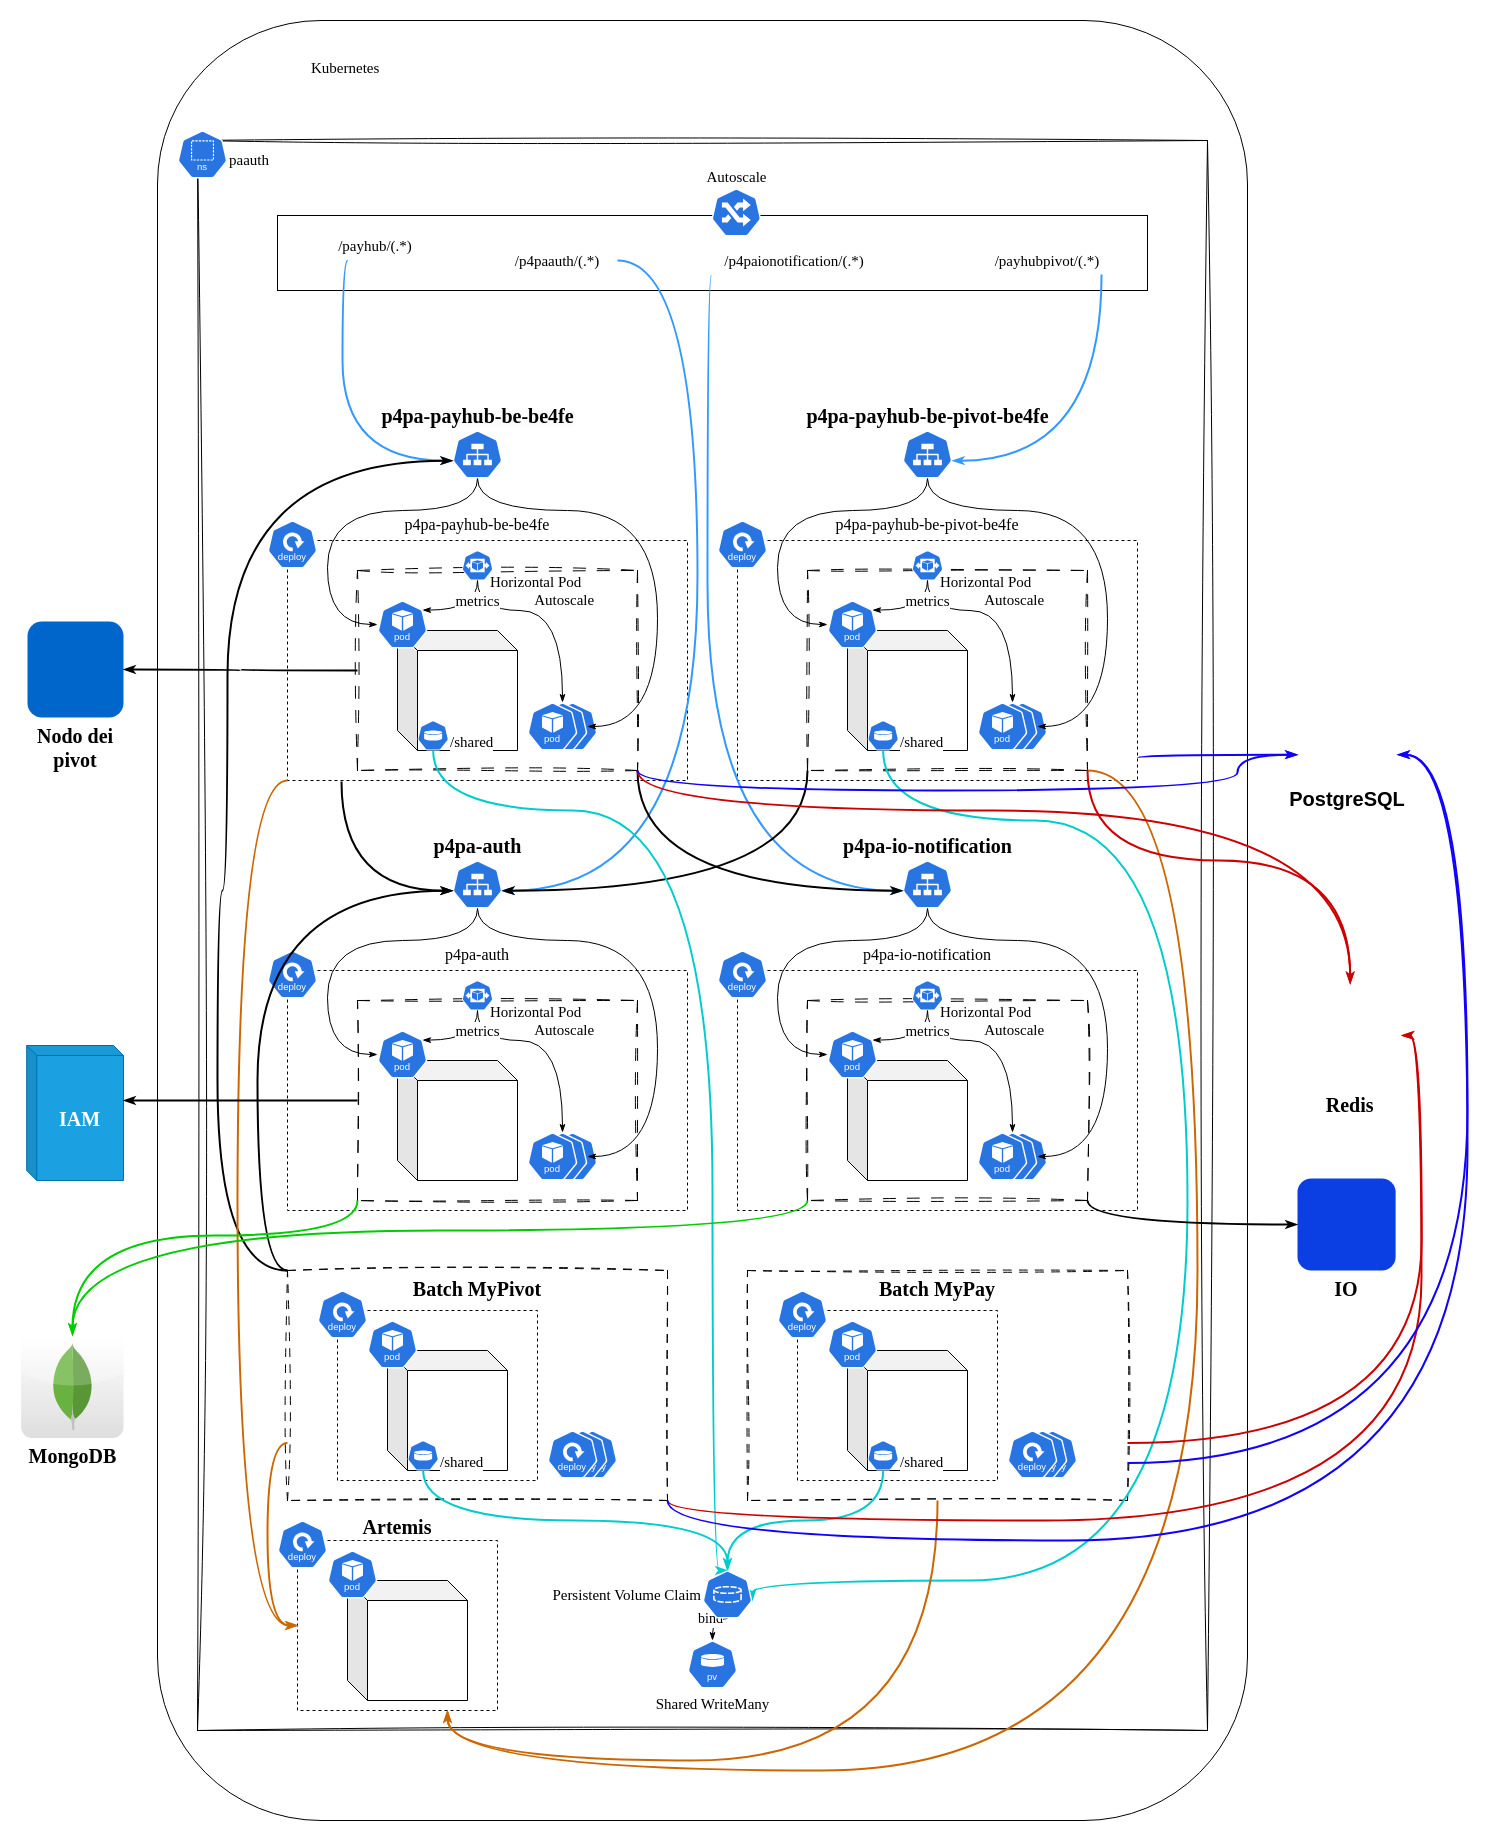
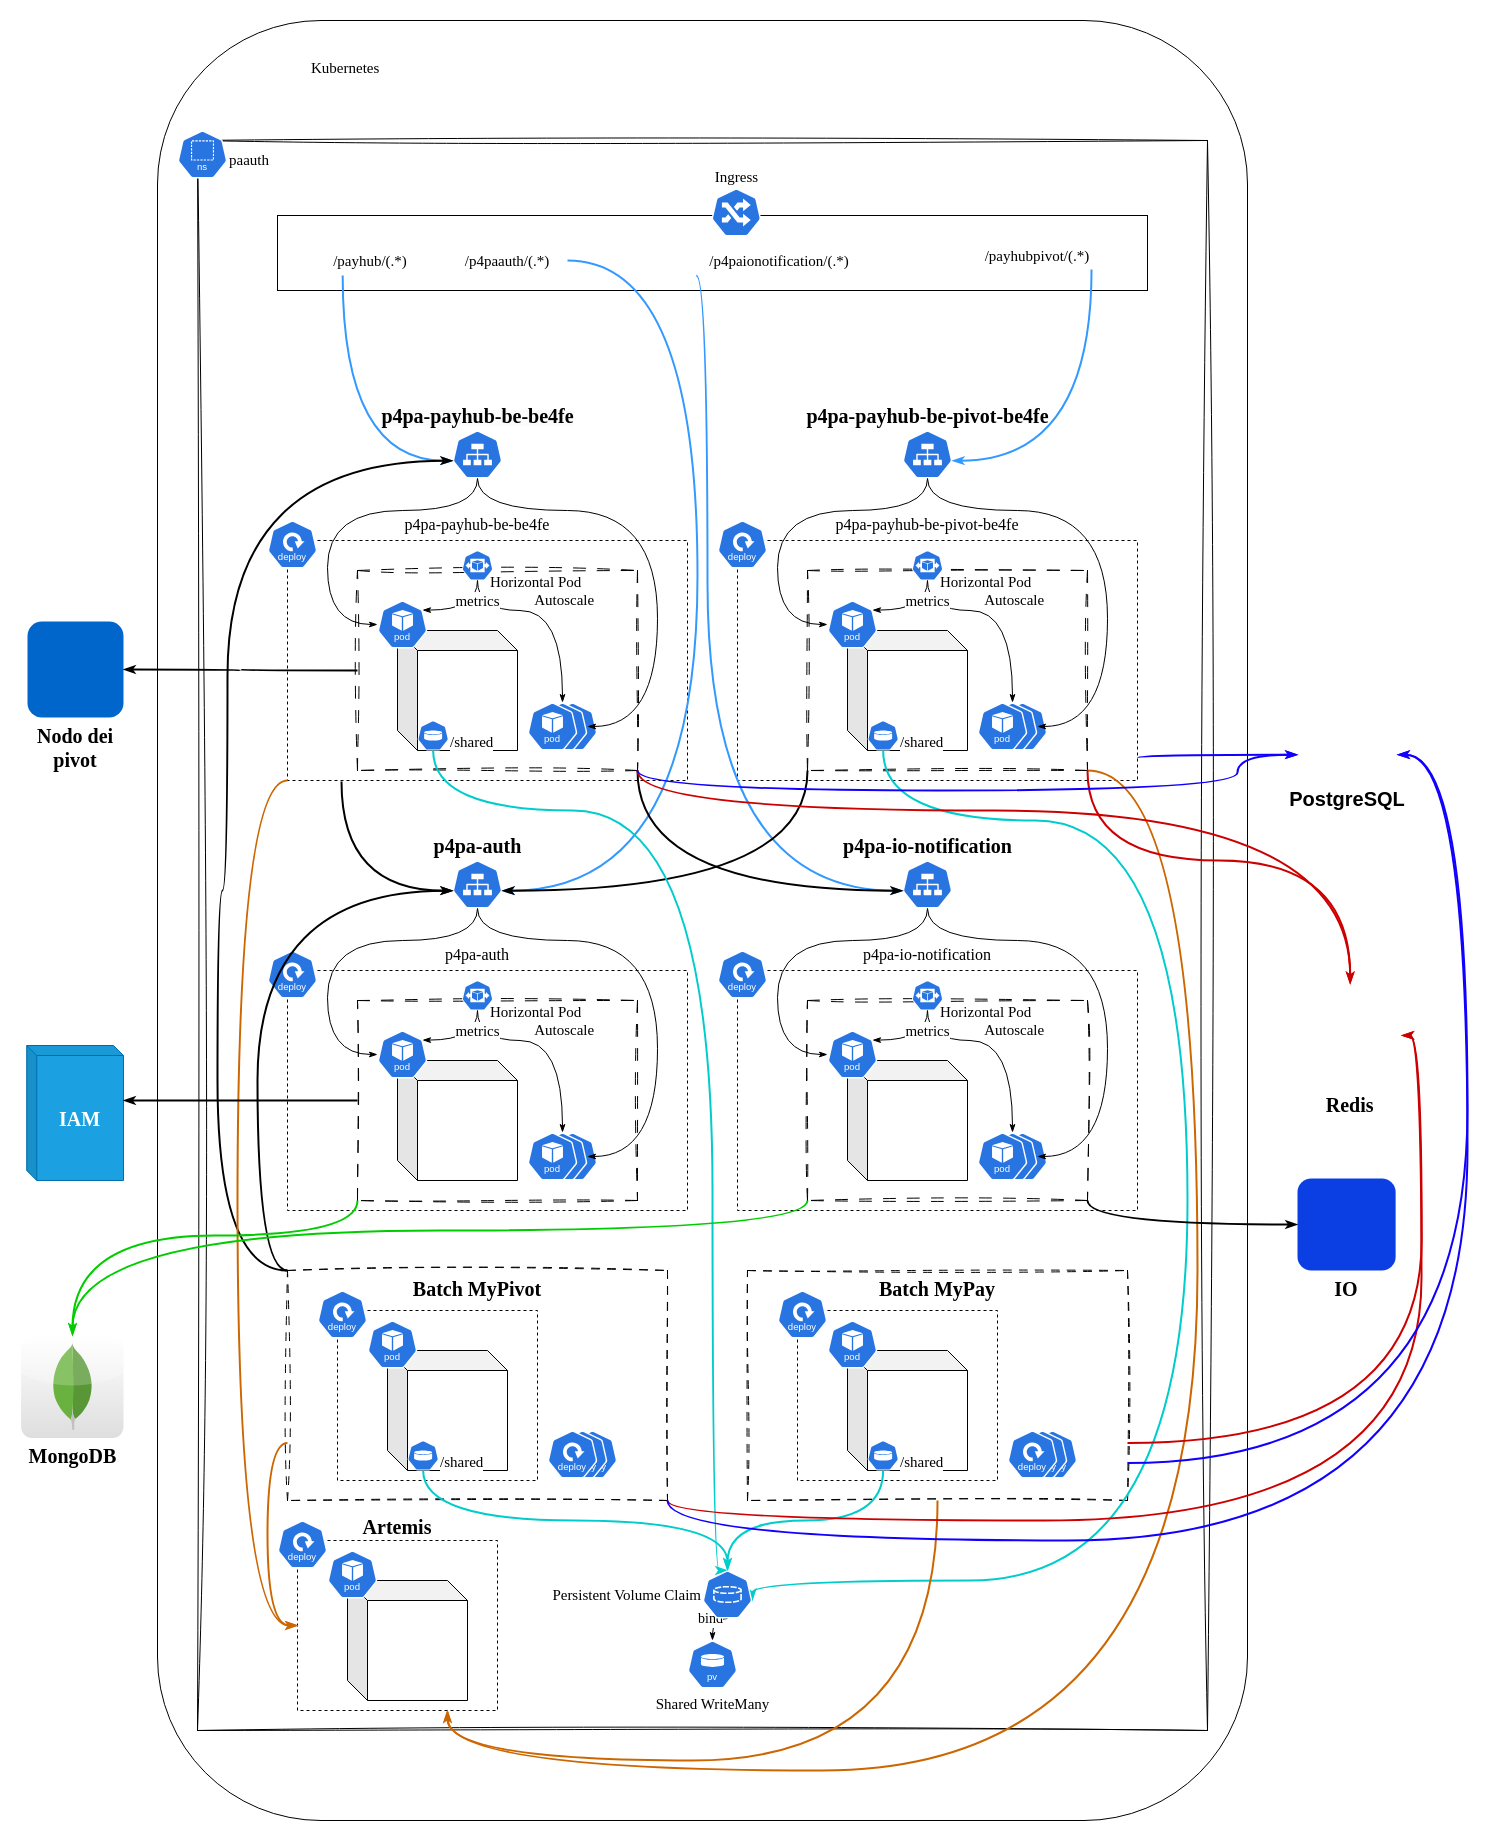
- <mxCell id="5" value="Autoscale" style="aspect=fixed;sketch=0;html=1;dashed=0;whitespace=wrap;verticalLabelPosition=top;verticalAlign=bottom;fillColor=#2875E2;strokeColor=#ffffff;points=[[0.005,0.63,0],[0.1,0.2,0],[0.9,0.2,0],[0.5,0,0],[0.995,0.63,0],[0.72,0.99,0],[0.5,1,0],[0.28,0.99,0]];shape=mxgraph.kubernetes.icon2;prIcon=ing;align=center;fontFamily=Architects Daughter;fontSource=https%3A%2F%2Ffonts.googleapis.com%2Fcss%3Ffamily%3DArchitects%2BDaughter;fontSize=15;fontColor=default;labelBackgroundColor=default;labelPosition=center;" parent="1" vertex="1"><mxGeometry x="710.83" y="188" width="50" height="48" as="geometry" /></mxCell>
+ <mxCell id="5" value="Ingress" style="aspect=fixed;sketch=0;html=1;dashed=0;whitespace=wrap;verticalLabelPosition=top;verticalAlign=bottom;fillColor=#2875E2;strokeColor=#ffffff;points=[[0.005,0.63,0],[0.1,0.2,0],[0.9,0.2,0],[0.5,0,0],[0.995,0.63,0],[0.72,0.99,0],[0.5,1,0],[0.28,0.99,0]];shape=mxgraph.kubernetes.icon2;prIcon=ing;align=center;fontFamily=Architects Daughter;fontSource=https%3A%2F%2Ffonts.googleapis.com%2Fcss%3Ffamily%3DArchitects%2BDaughter;fontSize=15;fontColor=default;labelBackgroundColor=default;labelPosition=center;" parent="1" vertex="1"><mxGeometry x="710.83" y="188" width="50" height="48" as="geometry" /></mxCell>
- <mxCell id="115" value="&lt;div style=&quot;&quot;&gt;&lt;pre style=&quot;font-size: 15px;&quot;&gt;&lt;font data-font-src=&quot;https://fonts.googleapis.com/css?family=Architects+Daughter&quot; face=&quot;Architects Daughter&quot;&gt;/payhub/(.*)&lt;/font&gt;&lt;/pre&gt;&lt;/div&gt;" style="text;html=1;align=center;verticalAlign=middle;whiteSpace=wrap;rounded=0;fontFamily=Architects Daughter;fontSource=https%3A%2F%2Ffonts.googleapis.com%2Fcss%3Ffamily%3DArchitects%2BDaughter;fontSize=11;fontColor=default;labelBackgroundColor=none;" parent="1" vertex="1"><mxGeometry x="319.67" y="230" width="110" height="30" as="geometry" /></mxCell>
+ <mxCell id="115" value="&lt;div style=&quot;&quot;&gt;&lt;pre style=&quot;font-size: 15px;&quot;&gt;&lt;font data-font-src=&quot;https://fonts.googleapis.com/css?family=Architects+Daughter&quot; face=&quot;Architects Daughter&quot;&gt;/payhub/(.*)&lt;/font&gt;&lt;/pre&gt;&lt;/div&gt;" style="text;html=1;align=center;verticalAlign=middle;whiteSpace=wrap;rounded=0;fontFamily=Architects Daughter;fontSource=https%3A%2F%2Ffonts.googleapis.com%2Fcss%3Ffamily%3DArchitects%2BDaughter;fontSize=11;fontColor=default;labelBackgroundColor=none;" parent="1" vertex="1"><mxGeometry x="314.67" y="245" width="110" height="30" as="geometry" /></mxCell>
- <mxCell id="118" value="&lt;font style=&quot;font-size: 15px;&quot;&gt;/p4paauth/(.*)&lt;/font&gt;" style="text;html=1;align=center;verticalAlign=middle;whiteSpace=wrap;rounded=0;fontFamily=Architects Daughter;fontSource=https%3A%2F%2Ffonts.googleapis.com%2Fcss%3Ffamily%3DArchitects%2BDaughter;fontSize=11;fontColor=default;labelBackgroundColor=default;" parent="1" vertex="1"><mxGeometry x="497" y="245" width="120" height="30" as="geometry" /></mxCell>
+ <mxCell id="118" value="&lt;font style=&quot;font-size: 15px;&quot;&gt;/p4paauth/(.*)&lt;/font&gt;" style="text;html=1;align=center;verticalAlign=middle;whiteSpace=wrap;rounded=0;fontFamily=Architects Daughter;fontSource=https%3A%2F%2Ffonts.googleapis.com%2Fcss%3Ffamily%3DArchitects%2BDaughter;fontSize=11;fontColor=default;labelBackgroundColor=default;" parent="1" vertex="1"><mxGeometry x="447" y="245" width="120" height="30" as="geometry" /></mxCell>
- <mxCell id="117" value="&lt;font style=&quot;font-size: 15px;&quot;&gt;/p4paionotification/(.*)&lt;/font&gt;" style="text;html=1;align=center;verticalAlign=middle;whiteSpace=wrap;rounded=0;fontFamily=Architects Daughter;fontSource=https%3A%2F%2Ffonts.googleapis.com%2Fcss%3Ffamily%3DArchitects%2BDaughter;fontSize=11;fontColor=default;labelBackgroundColor=default;" parent="1" vertex="1"><mxGeometry x="710.83" y="245" width="166.17" height="30" as="geometry" /></mxCell>
+ <mxCell id="117" value="&lt;font style=&quot;font-size: 15px;&quot;&gt;/p4paionotification/(.*)&lt;/font&gt;" style="text;html=1;align=center;verticalAlign=middle;whiteSpace=wrap;rounded=0;fontFamily=Architects Daughter;fontSource=https%3A%2F%2Ffonts.googleapis.com%2Fcss%3Ffamily%3DArchitects%2BDaughter;fontSize=11;fontColor=default;labelBackgroundColor=default;" parent="1" vertex="1"><mxGeometry x="695.83" y="245" width="166.17" height="30" as="geometry" /></mxCell>
- <mxCell id="116" value="&lt;font style=&quot;font-size: 15px;&quot; data-font-src=&quot;https://fonts.googleapis.com/css?family=Architects+Daughter&quot; face=&quot;Architects Daughter&quot;&gt;/payhubpivot/(.*)&lt;/font&gt;" style="text;html=1;align=center;verticalAlign=middle;whiteSpace=wrap;rounded=0;fontFamily=Architects Daughter;fontSource=https%3A%2F%2Ffonts.googleapis.com%2Fcss%3Ffamily%3DArchitects%2BDaughter;fontSize=11;fontColor=default;labelBackgroundColor=default;" parent="1" vertex="1"><mxGeometry x="977" y="245" width="140" height="30" as="geometry" /></mxCell>
+ <mxCell id="116" value="&lt;font style=&quot;font-size: 15px;&quot; data-font-src=&quot;https://fonts.googleapis.com/css?family=Architects+Daughter&quot; face=&quot;Architects Daughter&quot;&gt;/payhubpivot/(.*)&lt;/font&gt;" style="text;html=1;align=center;verticalAlign=middle;whiteSpace=wrap;rounded=0;fontFamily=Architects Daughter;fontSource=https%3A%2F%2Ffonts.googleapis.com%2Fcss%3Ffamily%3DArchitects%2BDaughter;fontSize=11;fontColor=default;labelBackgroundColor=default;" parent="1" vertex="1"><mxGeometry x="967" y="240" width="140" height="30" as="geometry" /></mxCell>
